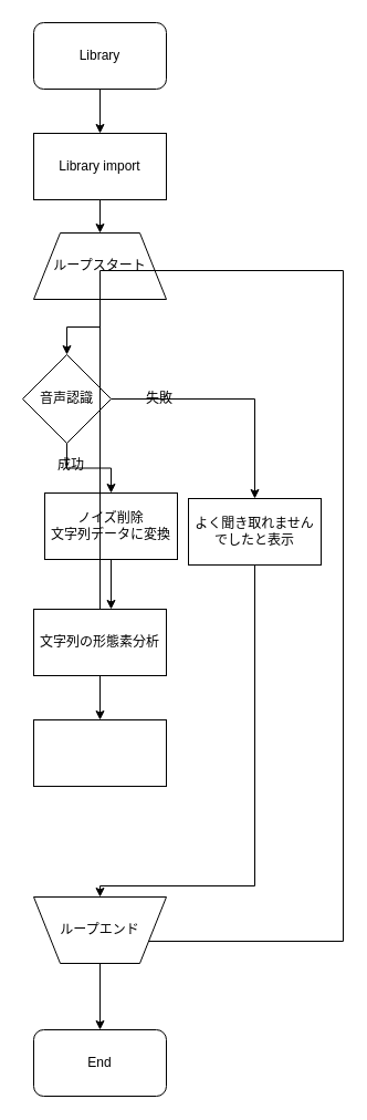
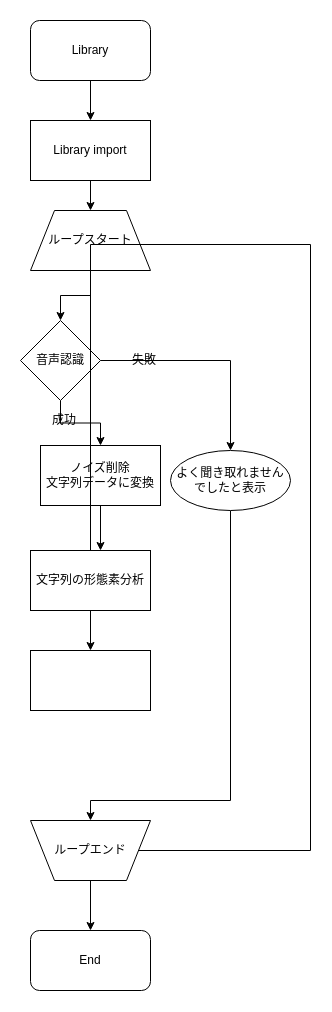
- <mxCell id="10" value="よく聞き取れませんでしたと表示" style="rounded=0;whiteSpace=wrap;html=1;" parent="1" vertex="1"><mxGeometry x="170" y="450" width="120" height="60" as="geometry" /></mxCell>
+ <mxCell id="10" value="よく聞き取れませんでしたと表示" style="ellipse;whiteSpace=wrap;html=1;" parent="1" vertex="1"><mxGeometry x="170" y="450" width="120" height="60" as="geometry" /></mxCell>
- <mxCell id="19" value="ループエンド" style="shape=trapezoid;perimeter=trapezoidPerimeter;whiteSpace=wrap;html=1;direction=west;" parent="1" vertex="1"><mxGeometry x="30" y="810" width="120" height="60" as="geometry" /></mxCell>
+ <mxCell id="19" value="ループエンド" style="shape=trapezoid;perimeter=trapezoidPerimeter;whiteSpace=wrap;html=1;direction=west;" parent="1" vertex="1"><mxGeometry x="30" y="820" width="120" height="60" as="geometry" /></mxCell>
